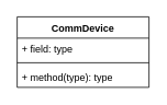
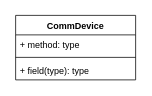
- <mxCell id="3" value="+ field: type" style="text;strokeColor=none;fillColor=none;align=left;verticalAlign=top;spacingLeft=4;spacingRight=4;overflow=hidden;rotatable=0;points=[[0,0.5],[1,0.5]];portConstraint=eastwest;whiteSpace=wrap;html=1;" vertex="1" parent="2"><mxGeometry y="26" width="160" height="26" as="geometry" /></mxCell>
+ <mxCell id="3" value="+ method: type" style="text;strokeColor=none;fillColor=none;align=left;verticalAlign=top;spacingLeft=4;spacingRight=4;overflow=hidden;rotatable=0;points=[[0,0.5],[1,0.5]];portConstraint=eastwest;whiteSpace=wrap;html=1;" vertex="1" parent="2"><mxGeometry y="26" width="160" height="26" as="geometry" /></mxCell>
- <mxCell id="5" value="+ method(type): type" style="text;strokeColor=none;fillColor=none;align=left;verticalAlign=top;spacingLeft=4;spacingRight=4;overflow=hidden;rotatable=0;points=[[0,0.5],[1,0.5]];portConstraint=eastwest;whiteSpace=wrap;html=1;" vertex="1" parent="2"><mxGeometry y="60" width="160" height="26" as="geometry" /></mxCell>
+ <mxCell id="5" value="+ field(type): type" style="text;strokeColor=none;fillColor=none;align=left;verticalAlign=top;spacingLeft=4;spacingRight=4;overflow=hidden;rotatable=0;points=[[0,0.5],[1,0.5]];portConstraint=eastwest;whiteSpace=wrap;html=1;" vertex="1" parent="2"><mxGeometry y="60" width="160" height="26" as="geometry" /></mxCell>
